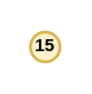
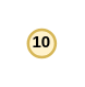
- <mxCell id="4" value="15" style="text;html=1;strokeColor=none;fillColor=none;align=center;verticalAlign=middle;whiteSpace=wrap;rounded=0;fontStyle=1" parent="2" vertex="1"><mxGeometry x="5" width="10" height="20" as="geometry" /></mxCell>
+ <mxCell id="4" value="10" style="text;html=1;strokeColor=none;fillColor=none;align=center;verticalAlign=middle;whiteSpace=wrap;rounded=0;fontStyle=1" parent="2" vertex="1"><mxGeometry x="5" width="10" height="20" as="geometry" /></mxCell>
